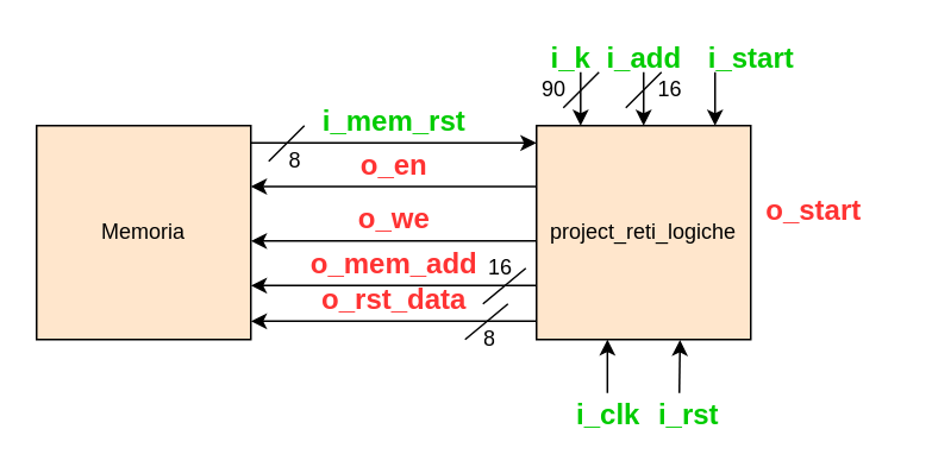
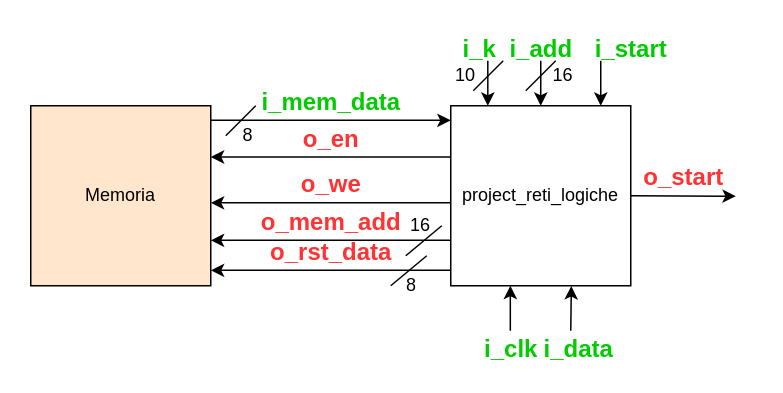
- <mxCell id="29" value="90" style="text;html=1;strokeColor=none;fillColor=none;align=center;verticalAlign=middle;whiteSpace=wrap;overflow=hidden;" vertex="1" parent="1"><mxGeometry x="300" y="40" width="20" height="20" as="geometry" /></mxCell>
+ <mxCell id="29" value="10" style="text;html=1;strokeColor=none;fillColor=none;align=center;verticalAlign=middle;whiteSpace=wrap;overflow=hidden;" vertex="1" parent="1"><mxGeometry x="300" y="40" width="20" height="20" as="geometry" /></mxCell>
- <mxCell id="15" value="&lt;font style=&quot;font-size: 16px;&quot; color=&quot;#00cc00&quot;&gt;i_mem_rst&lt;/font&gt;" style="text;strokeColor=none;fillColor=none;html=1;fontSize=24;fontStyle=1;verticalAlign=middle;align=center;" vertex="1" parent="1"><mxGeometry x="175" y="49.71" width="90" height="30" as="geometry" /></mxCell>
+ <mxCell id="15" value="&lt;font style=&quot;font-size: 16px;&quot; color=&quot;#00cc00&quot;&gt;i_mem_data&lt;/font&gt;" style="text;strokeColor=none;fillColor=none;html=1;fontSize=24;fontStyle=1;verticalAlign=middle;align=center;" vertex="1" parent="1"><mxGeometry x="175" y="49.71" width="90" height="30" as="geometry" /></mxCell>
- <mxCell id="4" value="project_reti_logiche" style="whiteSpace=wrap;html=1;aspect=fixed;fillColor=#ffe6cc;" vertex="1" parent="1"><mxGeometry x="300" y="70" width="120" height="120" as="geometry" /></mxCell>
+ <mxCell id="4" value="project_reti_logiche" style="whiteSpace=wrap;html=1;aspect=fixed;" vertex="1" parent="1"><mxGeometry x="300" y="70" width="120" height="120" as="geometry" /></mxCell>
+ <mxCell id="14" value="" style="endArrow=classic;html=1;rounded=0;exitX=1;exitY=0.5;exitDx=0;exitDy=0;entryX=0.89;entryY=1.01;entryDx=0;entryDy=0;entryPerimeter=0;" edge="1" parent="1" source="4" target="5"><mxGeometry width="50" height="50" relative="1" as="geometry"><mxPoint x="460" y="130" as="sourcePoint" /><mxPoint x="460" y="130" as="targetPoint" /></mxGeometry></mxCell>
- <mxCell id="7" value="&lt;font color=&quot;#00cc00&quot; style=&quot;font-size: 16px;&quot;&gt;i_rst&lt;/font&gt;" style="text;strokeColor=none;fillColor=none;html=1;fontSize=24;fontStyle=1;verticalAlign=middle;align=center;" vertex="1" parent="1"><mxGeometry x="350" y="220" width="70" height="20" as="geometry" /></mxCell>
+ <mxCell id="7" value="&lt;font color=&quot;#00cc00&quot; style=&quot;font-size: 16px;&quot;&gt;i_data&lt;/font&gt;" style="text;strokeColor=none;fillColor=none;html=1;fontSize=24;fontStyle=1;verticalAlign=middle;align=center;" vertex="1" parent="1"><mxGeometry x="350" y="220" width="70" height="20" as="geometry" /></mxCell>
